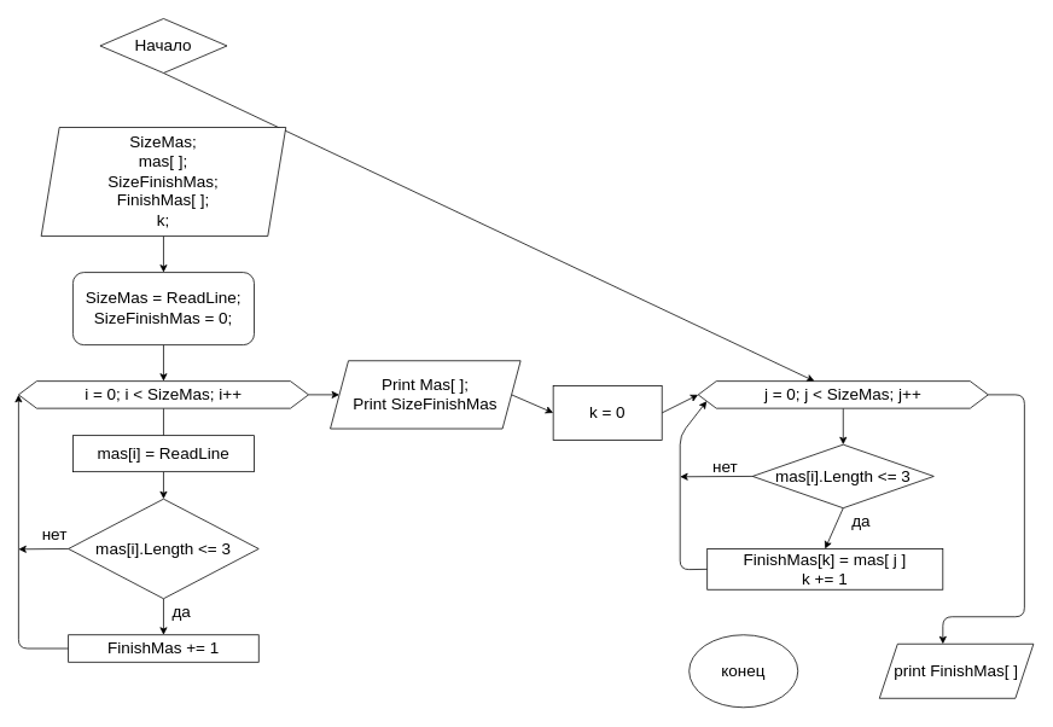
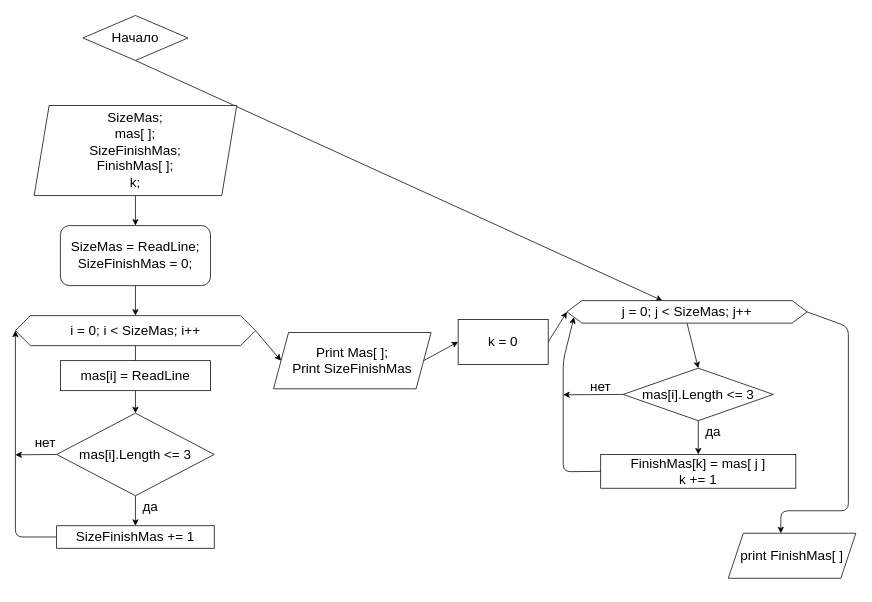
- <mxCell id="10" value="i = 0; i &amp;lt; SizeMas; i++" style="shape=hexagon;perimeter=hexagonPerimeter2;whiteSpace=wrap;html=1;fixedSize=1;fontSize=18;" parent="1" vertex="1"><mxGeometry x="20" y="420" width="320" height="30" as="geometry" /></mxCell>
+ <mxCell id="10" value="i = 0; i &amp;lt; SizeMas; i++" style="shape=hexagon;perimeter=hexagonPerimeter2;whiteSpace=wrap;html=1;fixedSize=1;fontSize=18;" parent="1" vertex="1"><mxGeometry x="20" y="420" width="320" height="40" as="geometry" /></mxCell>
- <mxCell id="33" value="&lt;font&gt;Print Mas[ ];&lt;br&gt;Print SizeFinishMas&lt;/font&gt;&lt;br style=&quot;font-size: 12px&quot;&gt;" style="shape=parallelogram;perimeter=parallelogramPerimeter;whiteSpace=wrap;html=1;fixedSize=1;fontSize=18;" vertex="1" parent="1"><mxGeometry x="364" y="397.5" width="210" height="75" as="geometry" /></mxCell>
+ <mxCell id="33" value="&lt;font&gt;Print Mas[ ];&lt;br&gt;Print SizeFinishMas&lt;/font&gt;&lt;br style=&quot;font-size: 12px&quot;&gt;" style="shape=parallelogram;perimeter=parallelogramPerimeter;whiteSpace=wrap;html=1;fixedSize=1;fontSize=18;" vertex="1" parent="1"><mxGeometry x="364" y="442.5" width="210" height="75" as="geometry" /></mxCell>
- <mxCell id="22" value="j = 0; j &amp;lt; SizeMas; j++" style="shape=hexagon;perimeter=hexagonPerimeter2;whiteSpace=wrap;html=1;fixedSize=1;fontSize=18;" parent="1" vertex="1"><mxGeometry x="770" y="420" width="320" height="30" as="geometry" /></mxCell>
+ <mxCell id="22" value="j = 0; j &amp;lt; SizeMas; j++" style="shape=hexagon;perimeter=hexagonPerimeter2;whiteSpace=wrap;html=1;fixedSize=1;fontSize=18;" parent="1" vertex="1"><mxGeometry x="755" y="400" width="320" height="30" as="geometry" /></mxCell>
- <mxCell id="27" value="&lt;span&gt;FinishMas[k] = mas[ j ]&lt;br&gt;k += 1&lt;br&gt;&lt;/span&gt;" style="rounded=0;whiteSpace=wrap;html=1;fontSize=18;" parent="1" vertex="1"><mxGeometry x="780" y="605" width="260" height="45" as="geometry" /></mxCell>
+ <mxCell id="27" value="&lt;span&gt;FinishMas[k] = mas[ j ]&lt;br&gt;k += 1&lt;br&gt;&lt;/span&gt;" style="rounded=0;whiteSpace=wrap;html=1;fontSize=18;" parent="1" vertex="1"><mxGeometry x="800" y="605" width="260" height="45" as="geometry" /></mxCell>
- <mxCell id="16" value="&lt;span&gt;FinishMas += 1&lt;/span&gt;" style="rounded=0;whiteSpace=wrap;html=1;fontSize=18;" parent="1" vertex="1"><mxGeometry x="75" y="700" width="210" height="30" as="geometry" /></mxCell>
+ <mxCell id="16" value="&lt;span&gt;SizeFinishMas += 1&lt;/span&gt;" style="rounded=0;whiteSpace=wrap;html=1;fontSize=18;" parent="1" vertex="1"><mxGeometry x="75" y="700" width="210" height="30" as="geometry" /></mxCell>
- <mxCell id="30" value="конец" style="ellipse;whiteSpace=wrap;html=1;fontSize=18;" parent="1" vertex="1"><mxGeometry x="760" y="700" width="120" height="80" as="geometry" /></mxCell>
